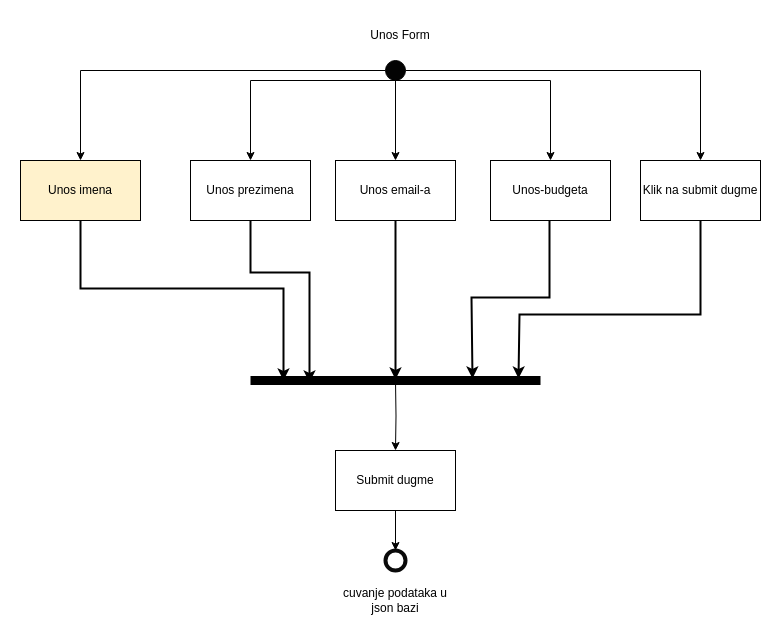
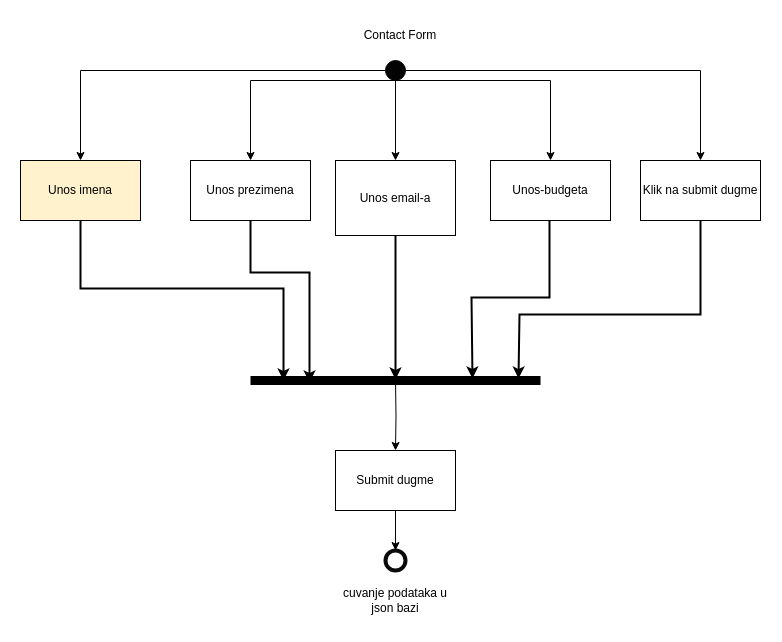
- <mxCell id="10" value="Unos Form" style="text;html=1;strokeColor=none;fillColor=none;align=center;verticalAlign=middle;whiteSpace=wrap;rounded=0;" vertex="1" parent="1"><mxGeometry x="350" y="20" width="100" height="30" as="geometry" /></mxCell>
+ <mxCell id="10" value="Contact Form" style="text;html=1;strokeColor=none;fillColor=none;align=center;verticalAlign=middle;whiteSpace=wrap;rounded=0;" vertex="1" parent="1"><mxGeometry x="350" y="20" width="100" height="30" as="geometry" /></mxCell>
- <mxCell id="14" value="Unos email-a" style="rounded=0;whiteSpace=wrap;html=1;" vertex="1" parent="1"><mxGeometry x="335" y="160" width="120" height="60" as="geometry" /></mxCell>
+ <mxCell id="14" value="Unos email-a" style="rounded=0;whiteSpace=wrap;html=1;" vertex="1" parent="1"><mxGeometry x="335" y="160" width="120" height="75" as="geometry" /></mxCell>
